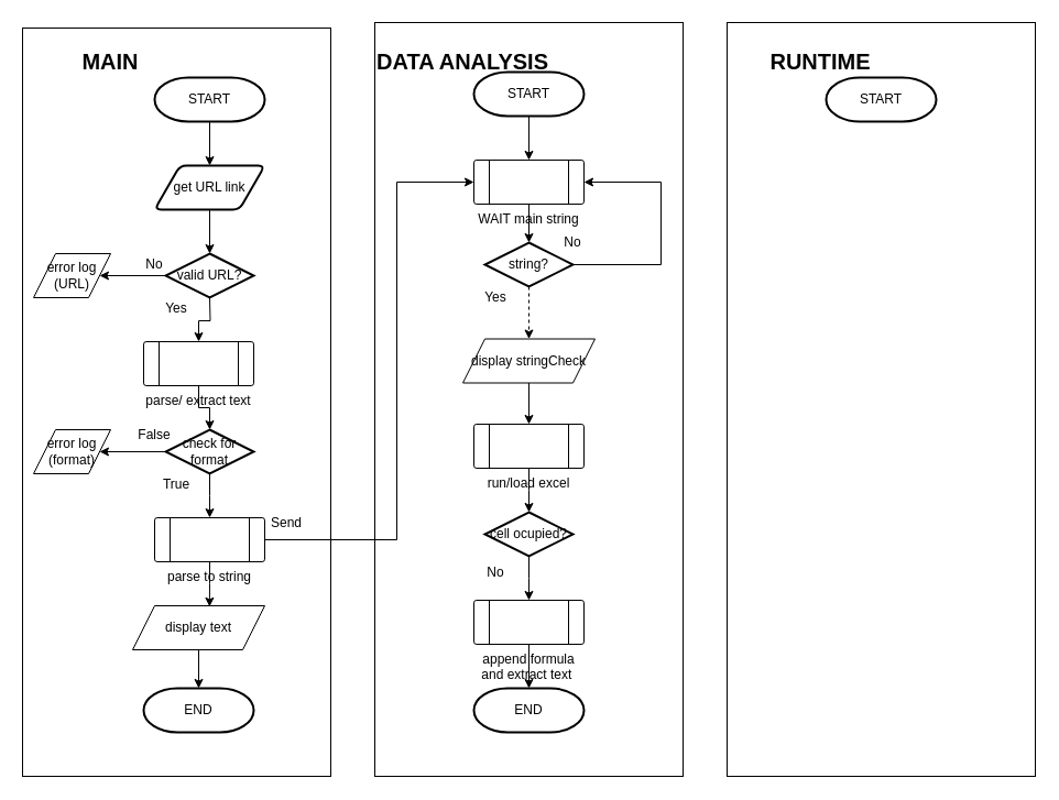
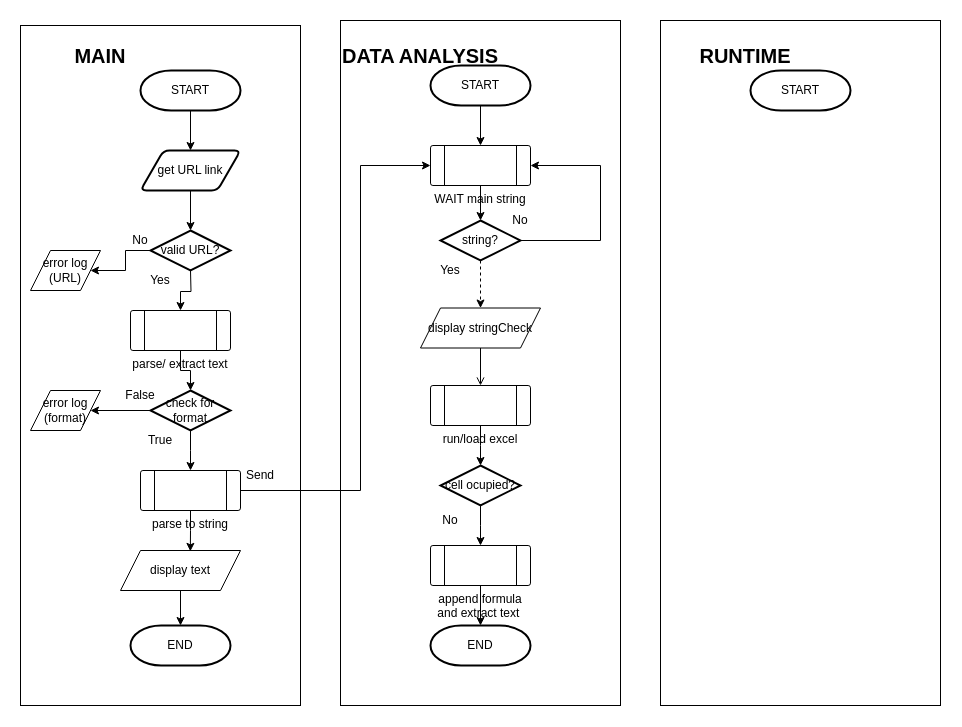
- <mxCell id="15" value="error log&lt;br&gt;(URL)" style="shape=parallelogram;perimeter=parallelogramPerimeter;whiteSpace=wrap;html=1;fixedSize=1;" vertex="1" parent="1"><mxGeometry x="30" y="230" width="70" height="40" as="geometry" /></mxCell>
+ <mxCell id="15" value="error log&lt;br&gt;(URL)" style="shape=parallelogram;perimeter=parallelogramPerimeter;whiteSpace=wrap;html=1;fixedSize=1;" vertex="1" parent="1"><mxGeometry x="30" y="250" width="70" height="40" as="geometry" /></mxCell>
- <mxCell id="39" style="edgeStyle=orthogonalEdgeStyle;rounded=0;orthogonalLoop=1;jettySize=auto;html=1;entryX=0.5;entryY=0;entryDx=0;entryDy=0;" edge="1" parent="1" source="40" target="42"><mxGeometry relative="1" as="geometry" /></mxCell>
+ <mxCell id="39" style="edgeStyle=orthogonalEdgeStyle;rounded=0;orthogonalLoop=1;jettySize=auto;html=1;entryX=0.5;entryY=0;entryDx=0;entryDy=0;endArrow=open;" edge="1" parent="1" source="40" target="42"><mxGeometry relative="1" as="geometry" /></mxCell>
